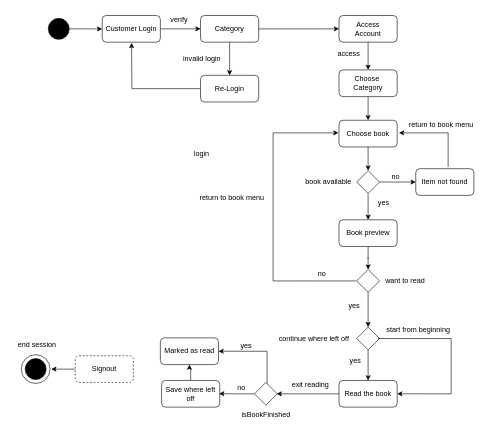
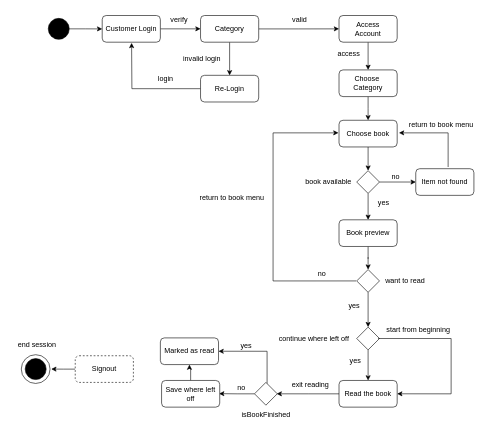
+ <mxCell id="18" value="valid" style="text;html=1;align=center;verticalAlign=middle;resizable=0;points=[];autosize=1;strokeColor=none;fillColor=none;" parent="1" vertex="1"><mxGeometry x="477" y="20" width="43" height="26" as="geometry" /></mxCell>
- <mxCell id="15" value="login" style="text;html=1;align=center;verticalAlign=middle;whiteSpace=wrap;rounded=0;" parent="1" vertex="1"><mxGeometry x="306" y="241" width="60" height="30" as="geometry" /></mxCell>
+ <mxCell id="15" value="login" style="text;html=1;align=center;verticalAlign=middle;whiteSpace=wrap;rounded=0;" parent="1" vertex="1"><mxGeometry x="246" y="116" width="60" height="30" as="geometry" /></mxCell>
